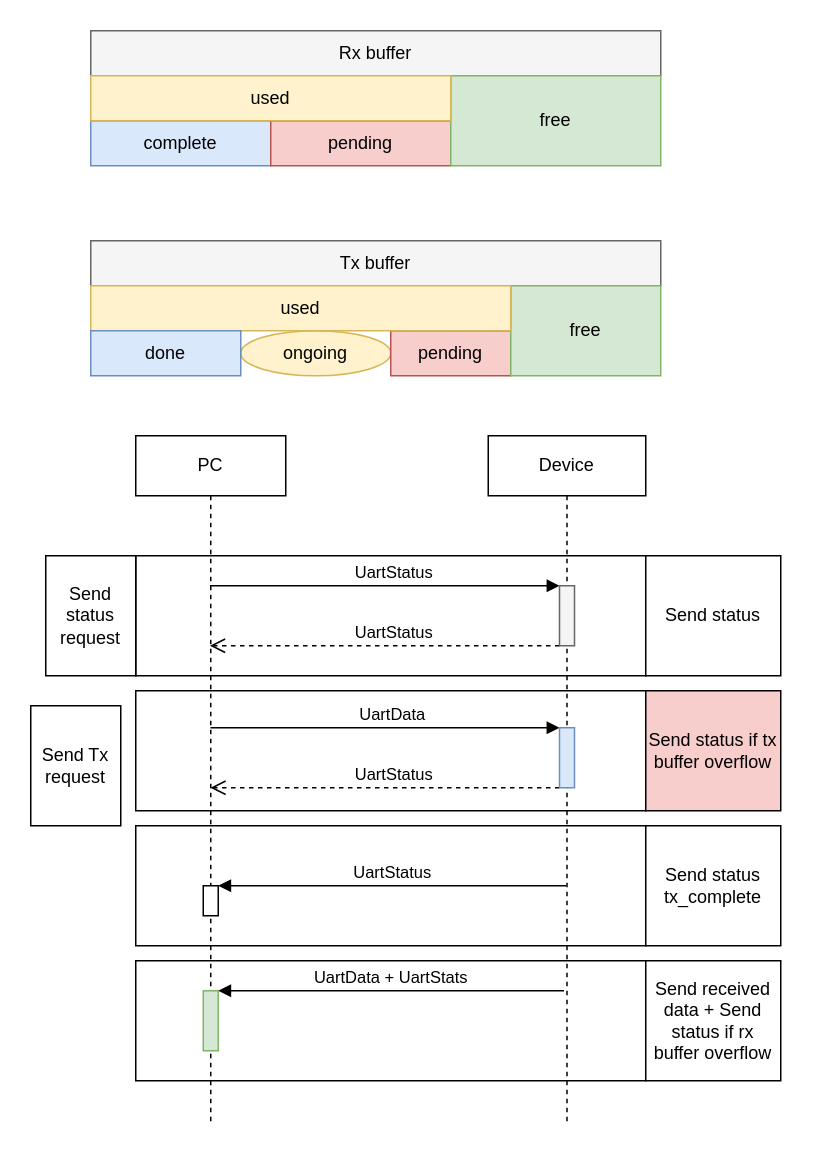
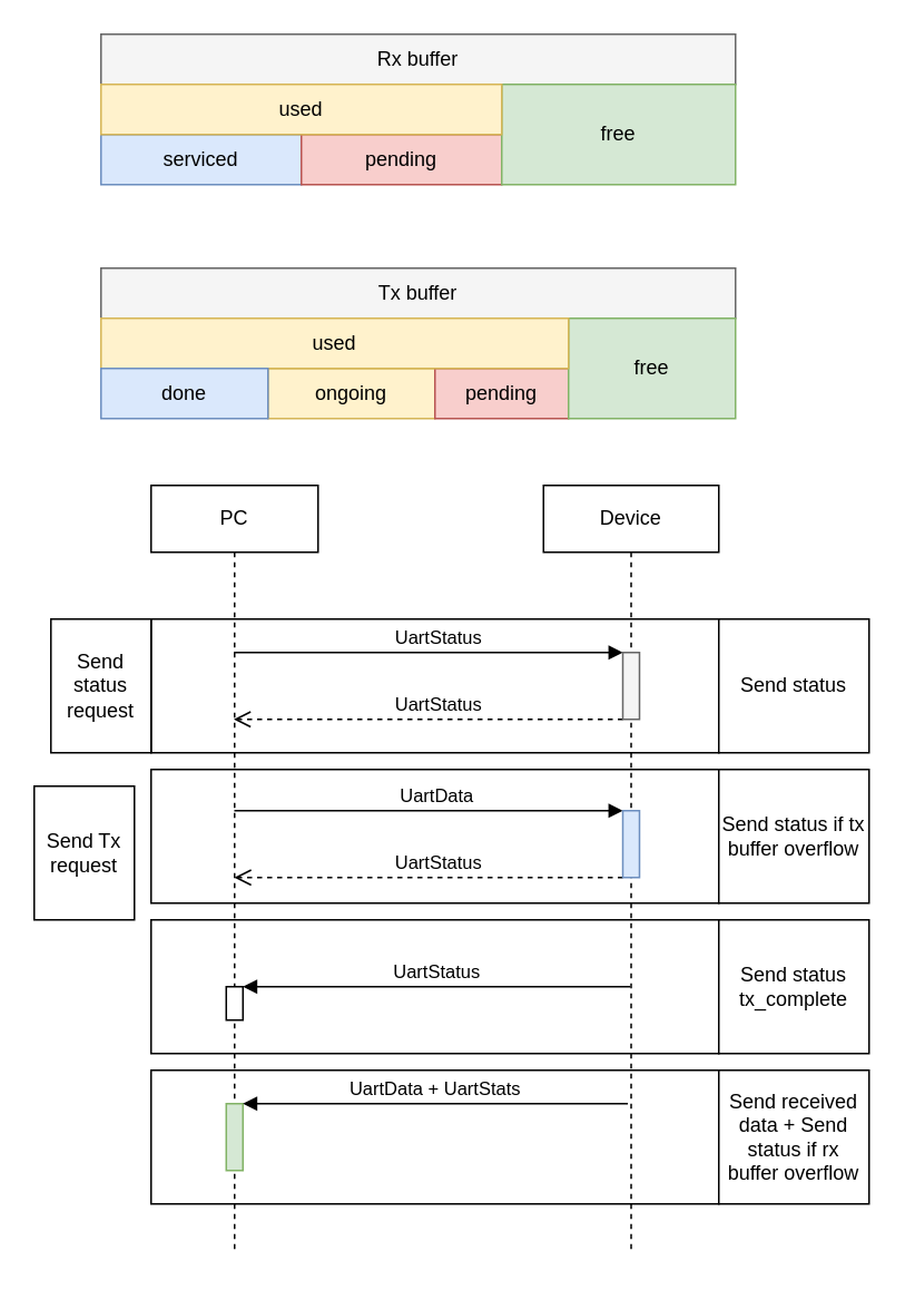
- <mxCell id="18" value="complete" style="rounded=0;whiteSpace=wrap;html=1;fillColor=#dae8fc;strokeColor=#6c8ebf;" vertex="1" parent="1"><mxGeometry x="60" y="80" width="120" height="30" as="geometry" /></mxCell>
+ <mxCell id="18" value="serviced" style="rounded=0;whiteSpace=wrap;html=1;fillColor=#dae8fc;strokeColor=#6c8ebf;" vertex="1" parent="1"><mxGeometry x="60" y="80" width="120" height="30" as="geometry" /></mxCell>
- <mxCell id="24" value="ongoing" style="ellipse;whiteSpace=wrap;html=1;fillColor=#fff2cc;strokeColor=#d6b656;" vertex="1" parent="1"><mxGeometry x="160" y="220" width="100" height="30" as="geometry" /></mxCell>
+ <mxCell id="24" value="ongoing" style="rounded=0;whiteSpace=wrap;html=1;fillColor=#fff2cc;strokeColor=#d6b656;" vertex="1" parent="1"><mxGeometry x="160" y="220" width="100" height="30" as="geometry" /></mxCell>
- <mxCell id="33" value="Send status if tx buffer overflow" style="rounded=0;whiteSpace=wrap;html=1;fillColor=#f8cecc;" vertex="1" parent="1"><mxGeometry x="430" y="460" width="90" height="80" as="geometry" /></mxCell>
+ <mxCell id="33" value="Send status if tx buffer overflow" style="rounded=0;whiteSpace=wrap;html=1;" vertex="1" parent="1"><mxGeometry x="430" y="460" width="90" height="80" as="geometry" /></mxCell>
